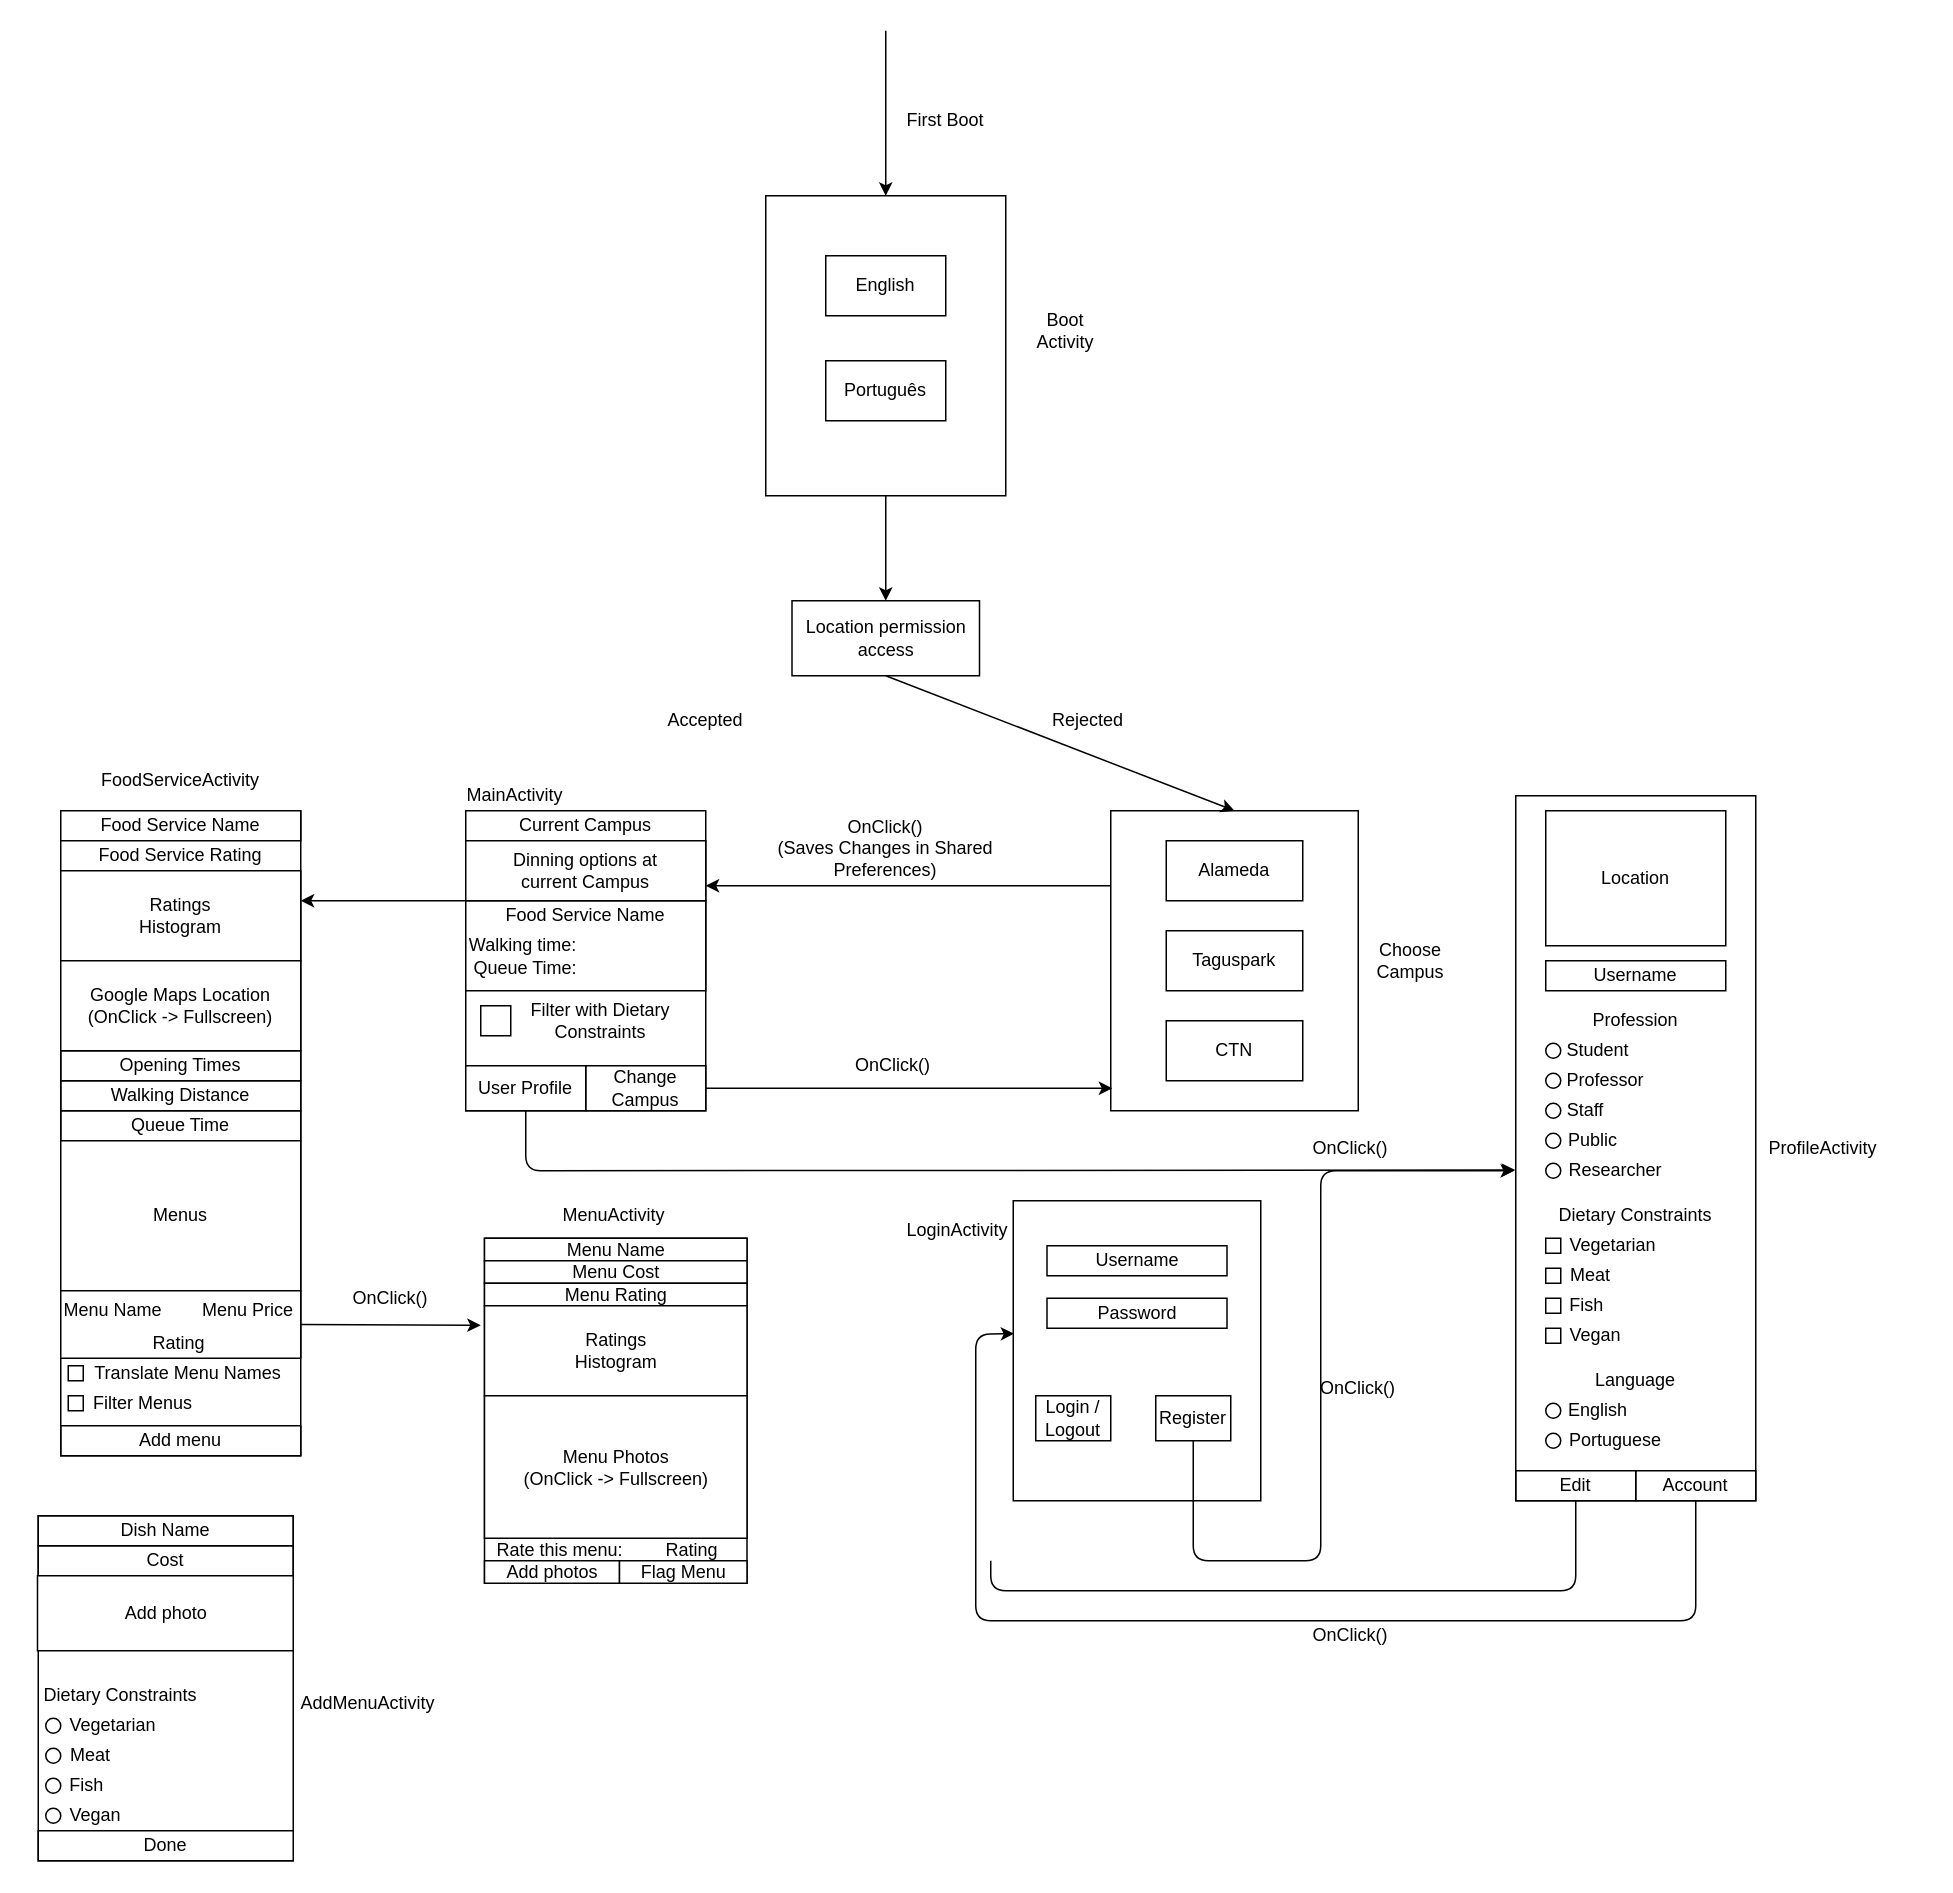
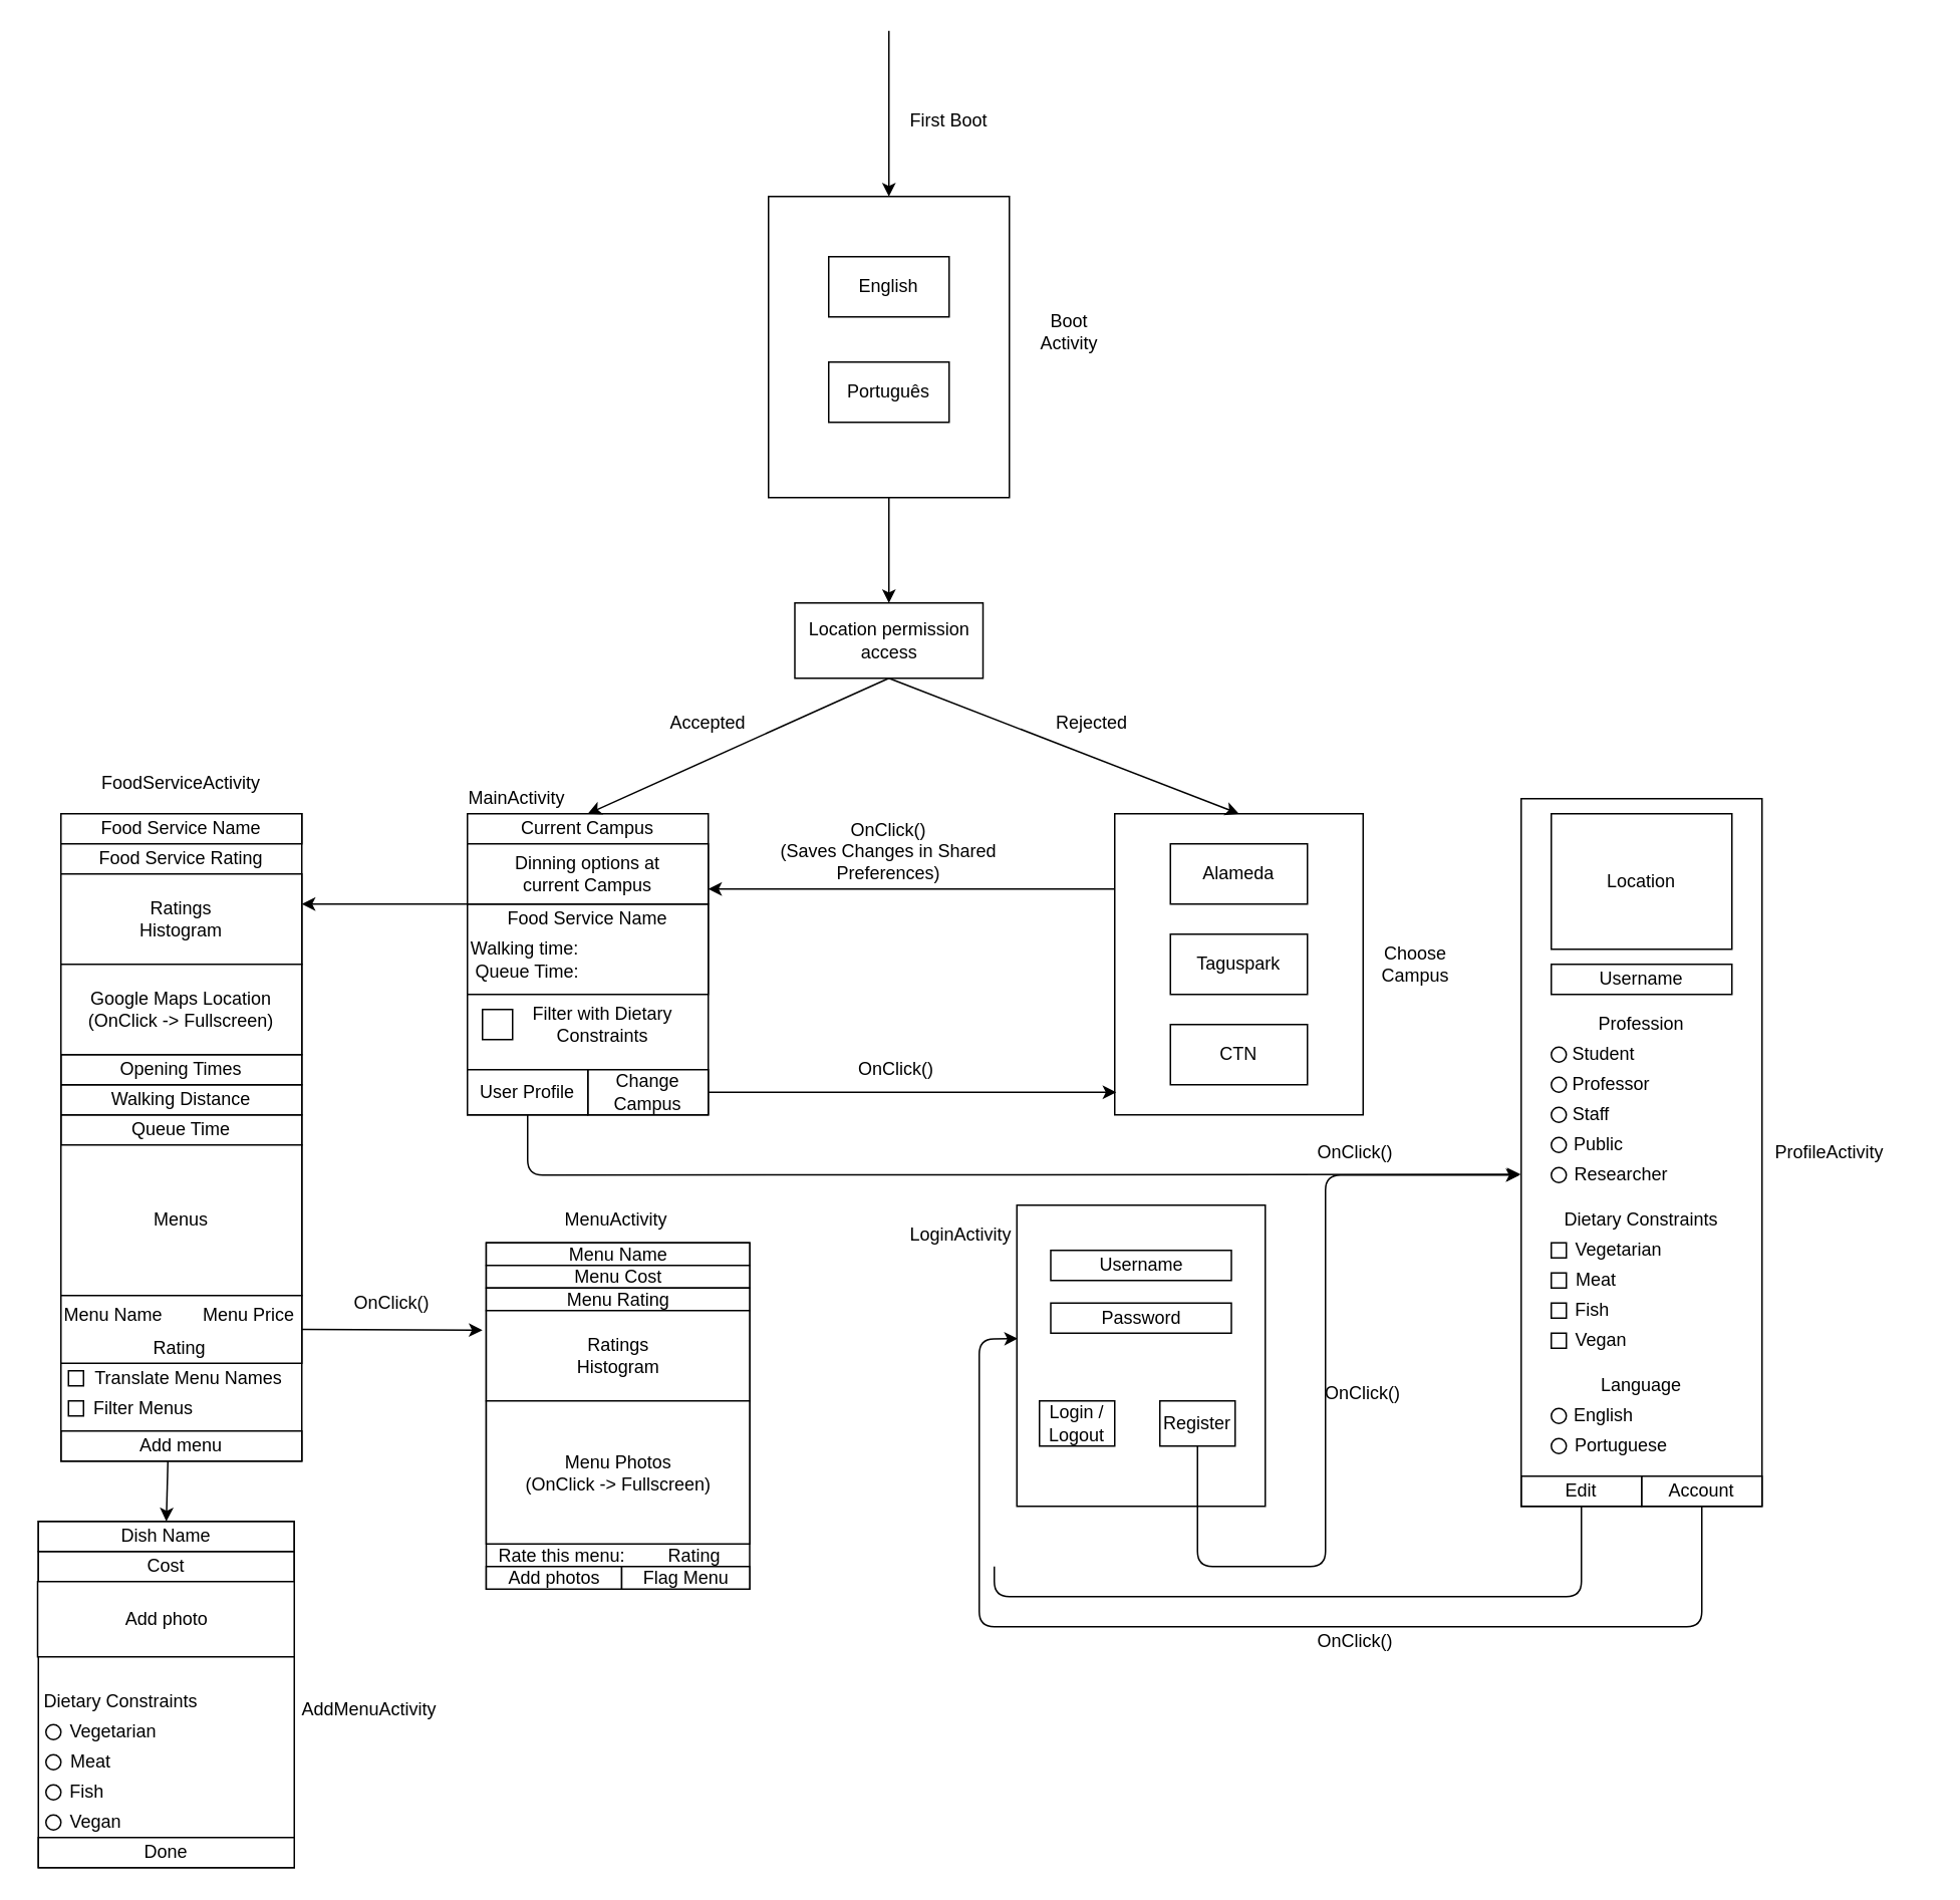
+ <mxCell id="38" value="" style="endArrow=classic;html=1;entryX=0.5;entryY=0;entryDx=0;entryDy=0;exitX=0.5;exitY=1;exitDx=0;exitDy=0;" parent="1" source="5" target="18" edge="1"><mxGeometry width="50" height="50" relative="1" as="geometry"><mxPoint x="460" y="590" as="sourcePoint" /><mxPoint x="510" y="540" as="targetPoint" /></mxGeometry></mxCell>
+ <mxCell id="98" value="" style="endArrow=classic;html=1;exitX=0.444;exitY=0.995;exitDx=0;exitDy=0;exitPerimeter=0;entryX=0.5;entryY=0;entryDx=0;entryDy=0;" parent="1" source="90" target="28" edge="1"><mxGeometry width="50" height="50" relative="1" as="geometry"><mxPoint x="830" y="1520" as="sourcePoint" /><mxPoint x="390" y="1710" as="targetPoint" /></mxGeometry></mxCell>
